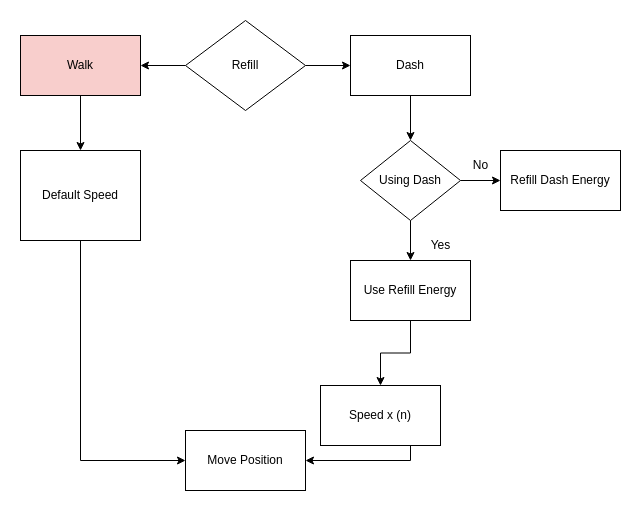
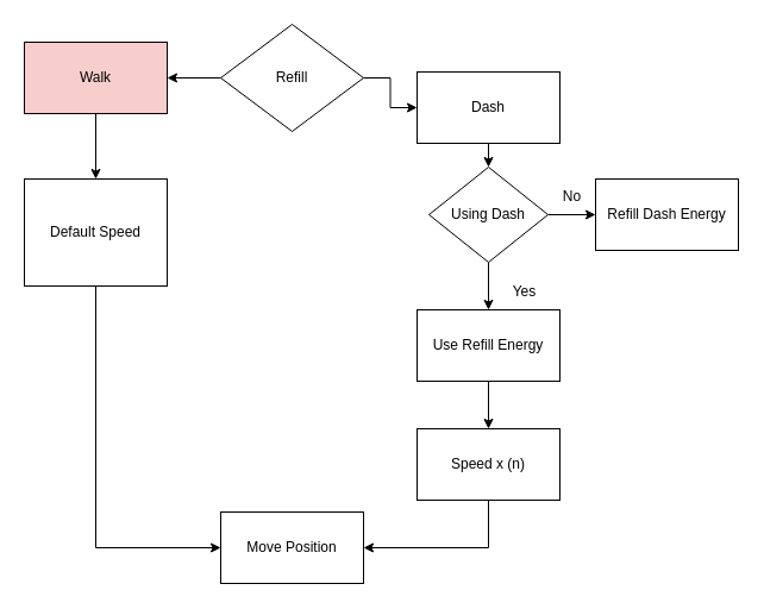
- <mxCell id="6" value="Dash" style="rounded=0;whiteSpace=wrap;html=1;" vertex="1" parent="1"><mxGeometry x="350" y="35" width="120" height="60" as="geometry" /></mxCell>
+ <mxCell id="6" value="Dash" style="rounded=0;whiteSpace=wrap;html=1;" vertex="1" parent="1"><mxGeometry x="350" y="60" width="120" height="60" as="geometry" /></mxCell>
- <mxCell id="13" value="Speed x (n)" style="rounded=0;whiteSpace=wrap;html=1;" vertex="1" parent="1"><mxGeometry x="320" y="385" width="120" height="60" as="geometry" /></mxCell>
+ <mxCell id="13" value="Speed x (n)" style="rounded=0;whiteSpace=wrap;html=1;" vertex="1" parent="1"><mxGeometry x="350" y="360" width="120" height="60" as="geometry" /></mxCell>
